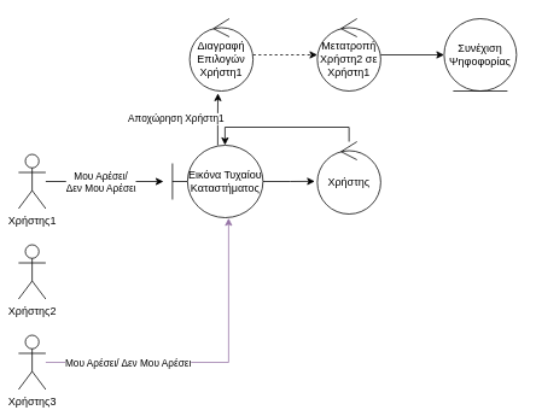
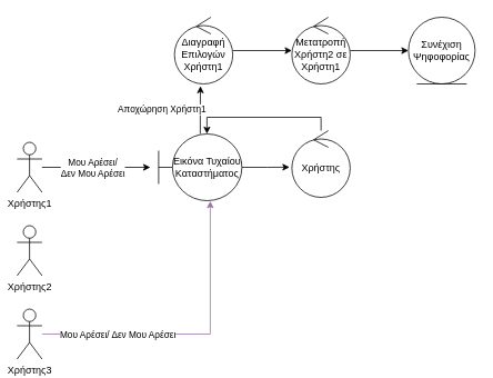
- <mxCell id="14" value="" style="edgeStyle=orthogonalEdgeStyle;rounded=0;orthogonalLoop=1;jettySize=auto;html=1;dashed=1;" edge="1" parent="1" source="15" target="18"><mxGeometry relative="1" as="geometry" /></mxCell>
+ <mxCell id="14" value="" style="edgeStyle=orthogonalEdgeStyle;rounded=0;orthogonalLoop=1;jettySize=auto;html=1;" edge="1" parent="1" source="15" target="18"><mxGeometry relative="1" as="geometry" /></mxCell>
